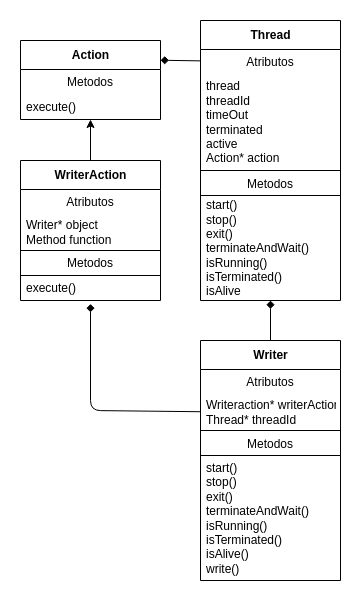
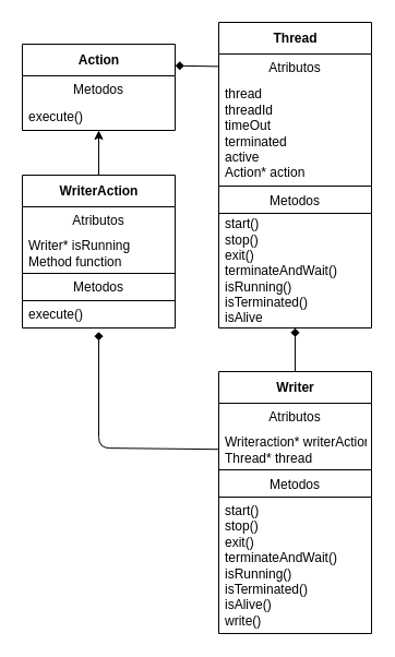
- <mxCell id="8" value="Writer* object&lt;br&gt;Method function" style="text;html=1;strokeColor=none;fillColor=none;align=left;verticalAlign=middle;spacingLeft=4;spacingRight=4;overflow=hidden;rotatable=0;points=[[0,0.5],[1,0.5]];portConstraint=eastwest;" parent="6" vertex="1"><mxGeometry y="54" width="140" height="36" as="geometry" /></mxCell>
+ <mxCell id="8" value="Writer* isRunning&lt;br&gt;Method function" style="text;html=1;strokeColor=none;fillColor=none;align=left;verticalAlign=middle;spacingLeft=4;spacingRight=4;overflow=hidden;rotatable=0;points=[[0,0.5],[1,0.5]];portConstraint=eastwest;" parent="6" vertex="1"><mxGeometry y="54" width="140" height="36" as="geometry" /></mxCell>
- <mxCell id="14" value="Writeraction* writerAction&lt;br&gt;Thread* threadId" style="text;html=1;strokeColor=none;fillColor=none;align=left;verticalAlign=middle;spacingLeft=4;spacingRight=4;overflow=hidden;rotatable=0;points=[[0,0.5],[1,0.5]];portConstraint=eastwest;" parent="12" vertex="1"><mxGeometry y="54" width="140" height="36" as="geometry" /></mxCell>
+ <mxCell id="14" value="Writeraction* writerAction&lt;br&gt;Thread* thread" style="text;html=1;strokeColor=none;fillColor=none;align=left;verticalAlign=middle;spacingLeft=4;spacingRight=4;overflow=hidden;rotatable=0;points=[[0,0.5],[1,0.5]];portConstraint=eastwest;" parent="12" vertex="1"><mxGeometry y="54" width="140" height="36" as="geometry" /></mxCell>
